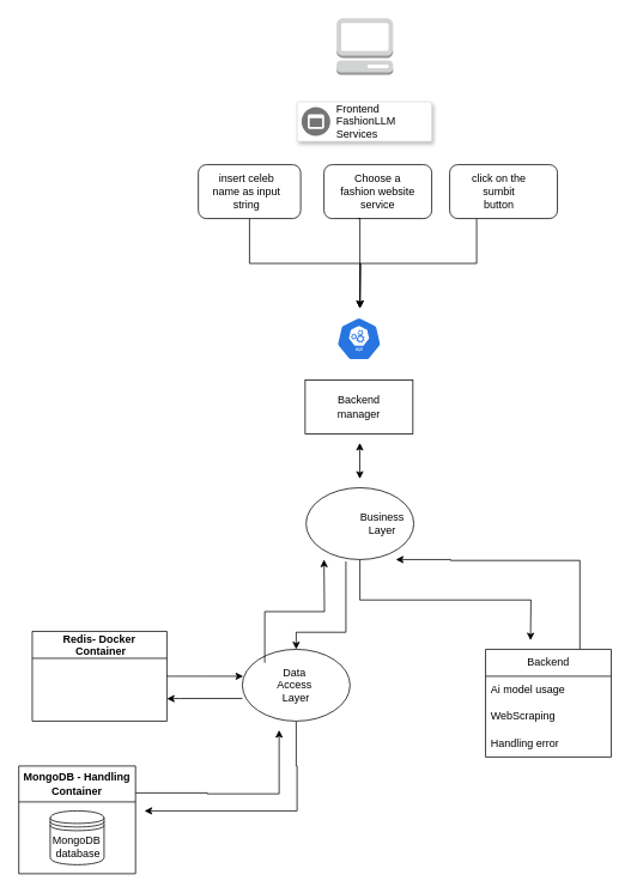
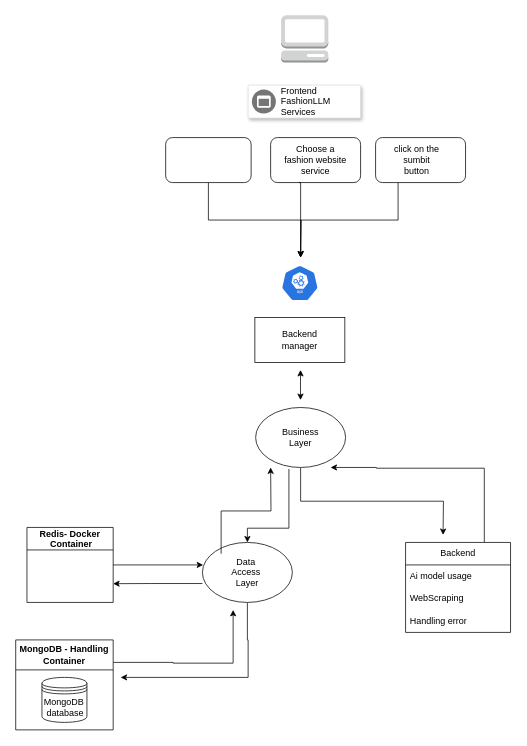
- <mxCell id="8" value="insert celeb name as input string" style="text;html=1;strokeColor=none;fillColor=none;align=center;verticalAlign=middle;whiteSpace=wrap;rounded=0;" parent="5" vertex="1"><mxGeometry x="9" y="20" width="90" height="20" as="geometry" /></mxCell>
- <mxCell id="37" value="Business Layer" style="text;html=1;strokeColor=none;fillColor=none;align=center;verticalAlign=middle;whiteSpace=wrap;rounded=0;" parent="34" vertex="1"><mxGeometry x="55" y="25" width="60" height="30" as="geometry" /></mxCell>
+ <mxCell id="37" value="Business Layer" style="text;html=1;strokeColor=none;fillColor=none;align=center;verticalAlign=middle;whiteSpace=wrap;rounded=0;" parent="34" vertex="1"><mxGeometry x="30" y="25" width="60" height="30" as="geometry" /></mxCell>
- <mxCell id="19" value="Redis- Docker&#10; Container" style="swimlane;startSize=30;" parent="1" vertex="1"><mxGeometry x="35" y="703" width="150" height="100" as="geometry" /></mxCell>
+ <mxCell id="19" value="Redis- Docker&#10; Container" style="swimlane;startSize=30;" parent="1" vertex="1"><mxGeometry x="35" y="703" width="115" height="100" as="geometry" /></mxCell>
